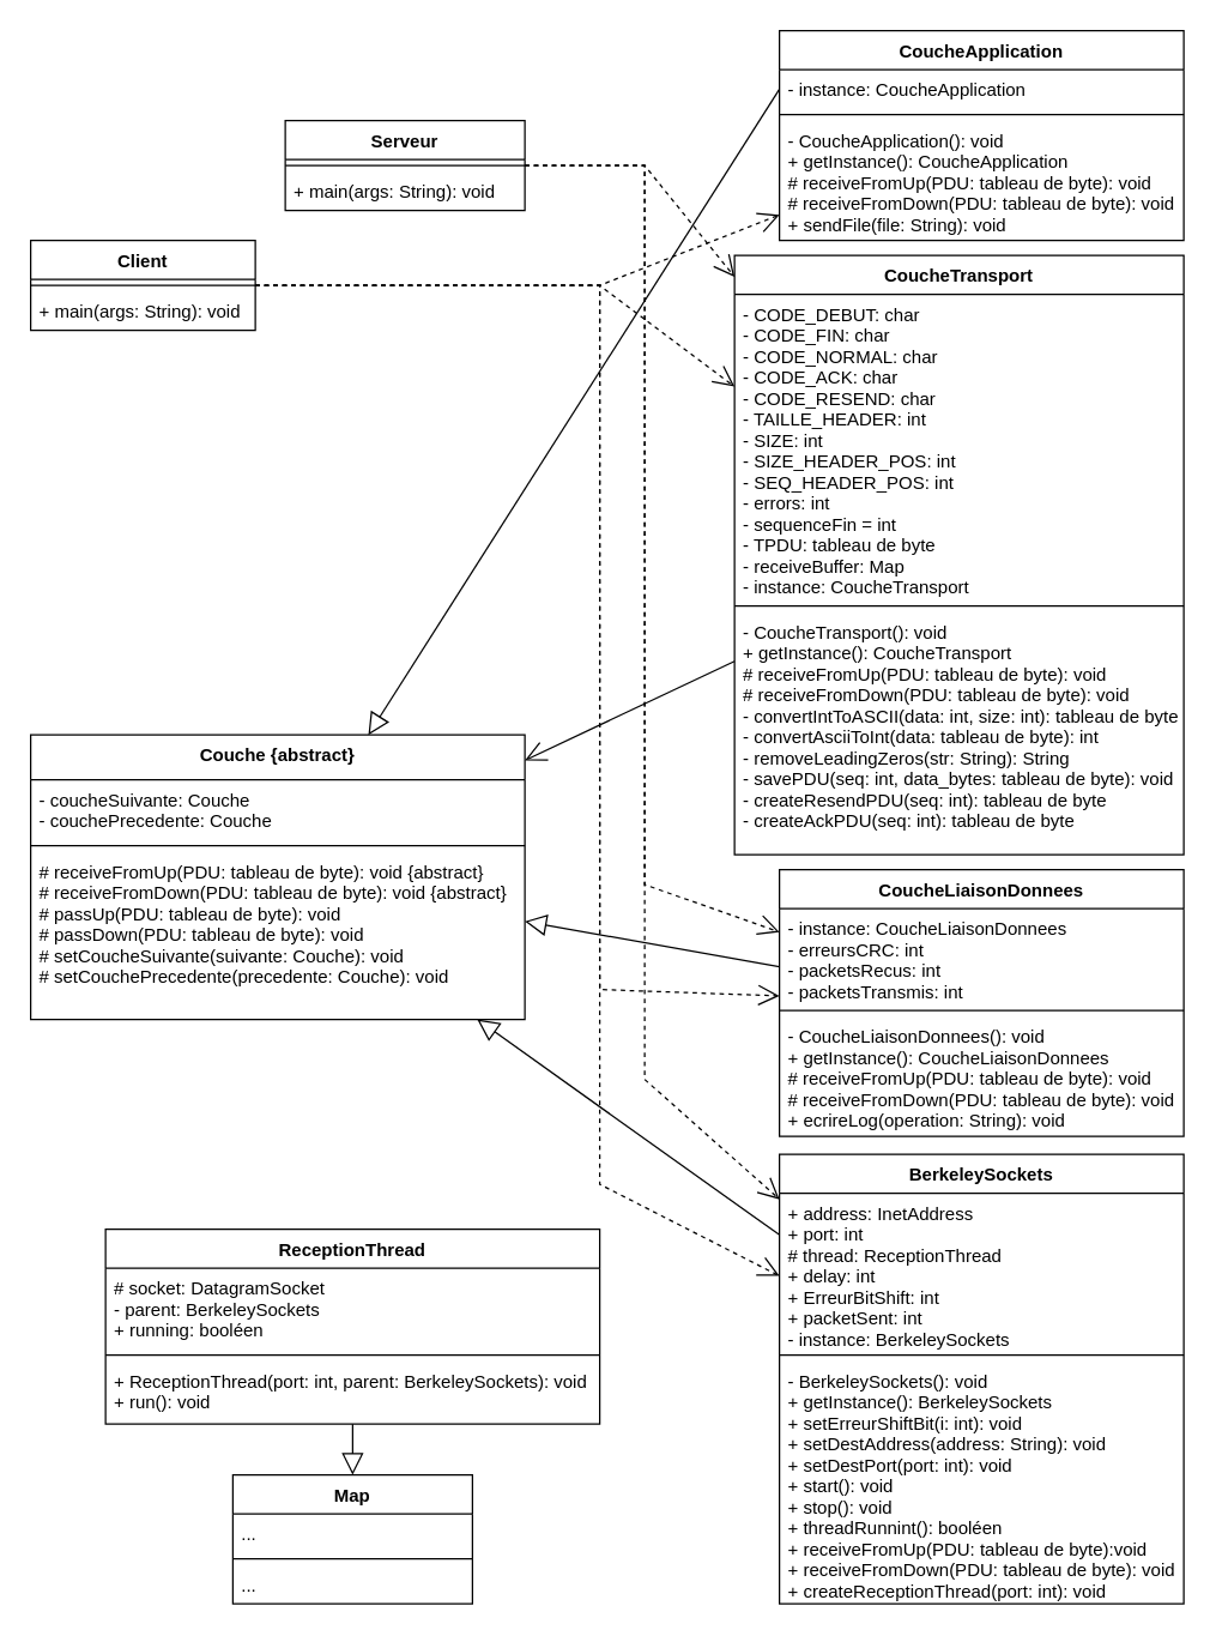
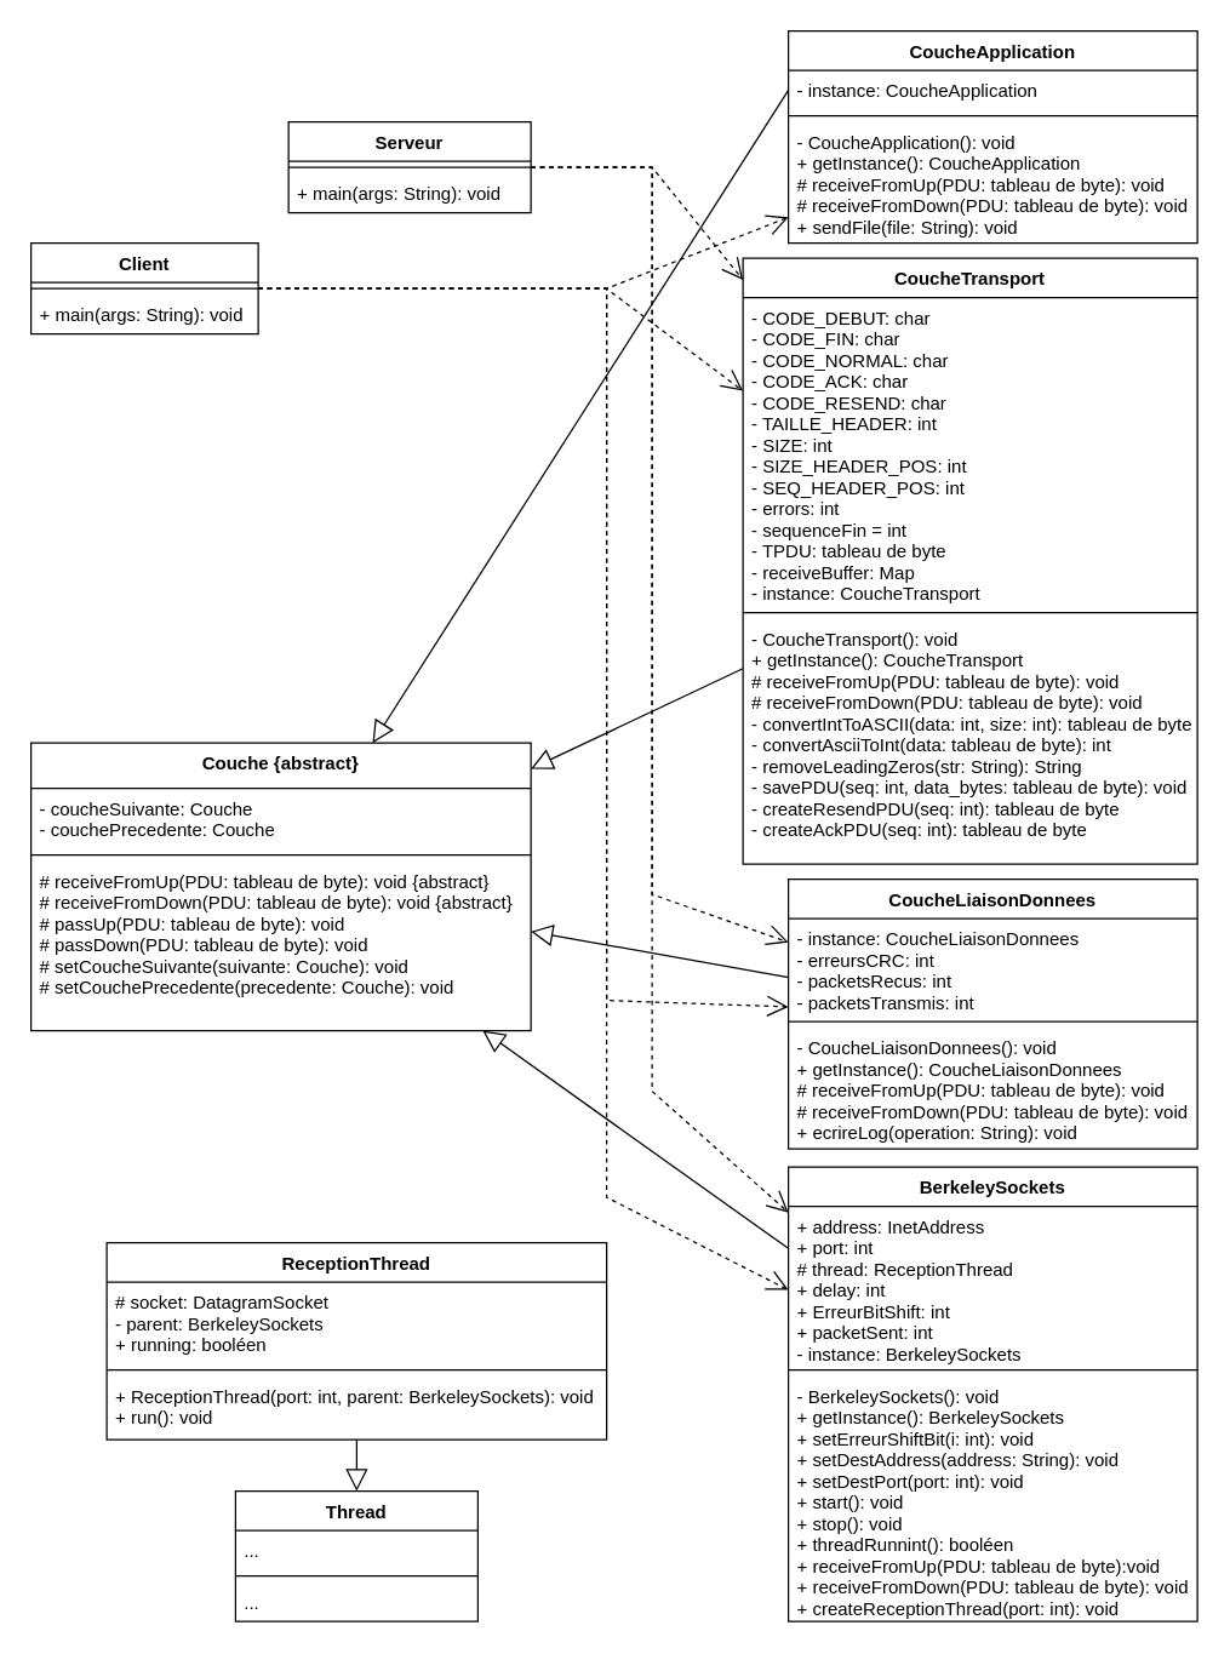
- <mxCell id="24" value="" style="endArrow=open;html=1;rounded=0;endSize=12;strokeWidth=1;endFill=0;" edge="1" parent="1" source="14" target="2"><mxGeometry width="50" height="50" relative="1" as="geometry"><mxPoint x="340" y="969.5" as="sourcePoint" /><mxPoint x="270" y="995.522" as="targetPoint" /></mxGeometry></mxCell>
+ <mxCell id="24" value="" style="endArrow=block;html=1;rounded=0;endSize=12;strokeWidth=1;endFill=0;" edge="1" parent="1" source="14" target="2"><mxGeometry width="50" height="50" relative="1" as="geometry"><mxPoint x="340" y="969.5" as="sourcePoint" /><mxPoint x="270" y="995.522" as="targetPoint" /></mxGeometry></mxCell>
- <mxCell id="35" value="Map" style="swimlane;fontStyle=1;align=center;verticalAlign=top;childLayout=stackLayout;horizontal=1;startSize=26;horizontalStack=0;resizeParent=1;resizeParentMax=0;resizeLast=0;collapsible=1;marginBottom=0;" vertex="1" parent="1"><mxGeometry x="155" y="984" width="160" height="86" as="geometry" /></mxCell>
+ <mxCell id="35" value="Thread" style="swimlane;fontStyle=1;align=center;verticalAlign=top;childLayout=stackLayout;horizontal=1;startSize=26;horizontalStack=0;resizeParent=1;resizeParentMax=0;resizeLast=0;collapsible=1;marginBottom=0;" vertex="1" parent="1"><mxGeometry x="155" y="984" width="160" height="86" as="geometry" /></mxCell>
